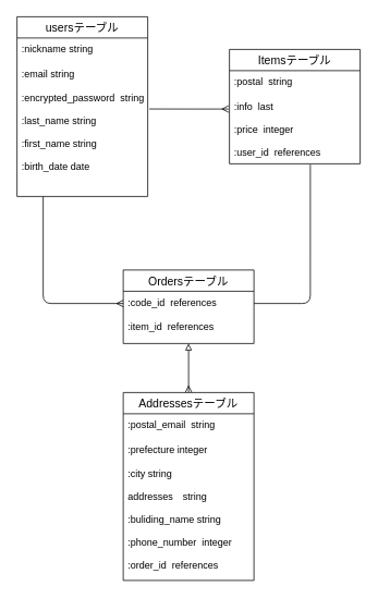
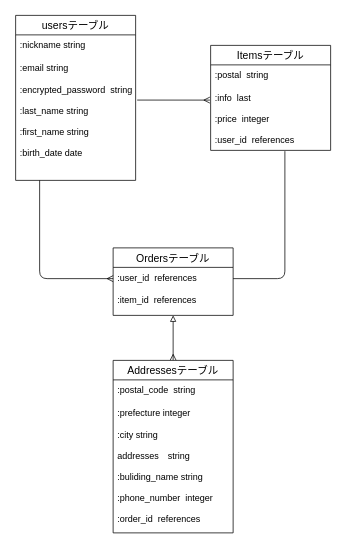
- <mxCell id="11" value=":code_id  references&#10;         &#10;  " style="text;strokeColor=none;fillColor=none;spacingLeft=4;spacingRight=4;overflow=hidden;rotatable=0;points=[[0,0.5],[1,0.5]];portConstraint=eastwest;fontSize=12;" vertex="1" parent="10"><mxGeometry y="26" width="160" height="30" as="geometry" /></mxCell>
+ <mxCell id="11" value=":user_id  references&#10;         &#10;  " style="text;strokeColor=none;fillColor=none;spacingLeft=4;spacingRight=4;overflow=hidden;rotatable=0;points=[[0,0.5],[1,0.5]];portConstraint=eastwest;fontSize=12;" vertex="1" parent="10"><mxGeometry y="26" width="160" height="30" as="geometry" /></mxCell>
- <mxCell id="16" value=":postal_email  string" style="text;strokeColor=none;fillColor=none;spacingLeft=4;spacingRight=4;overflow=hidden;rotatable=0;points=[[0,0.5],[1,0.5]];portConstraint=eastwest;fontSize=12;" vertex="1" parent="15"><mxGeometry y="26" width="160" height="30" as="geometry" /></mxCell>
+ <mxCell id="16" value=":postal_code  string" style="text;strokeColor=none;fillColor=none;spacingLeft=4;spacingRight=4;overflow=hidden;rotatable=0;points=[[0,0.5],[1,0.5]];portConstraint=eastwest;fontSize=12;" vertex="1" parent="15"><mxGeometry y="26" width="160" height="30" as="geometry" /></mxCell>
